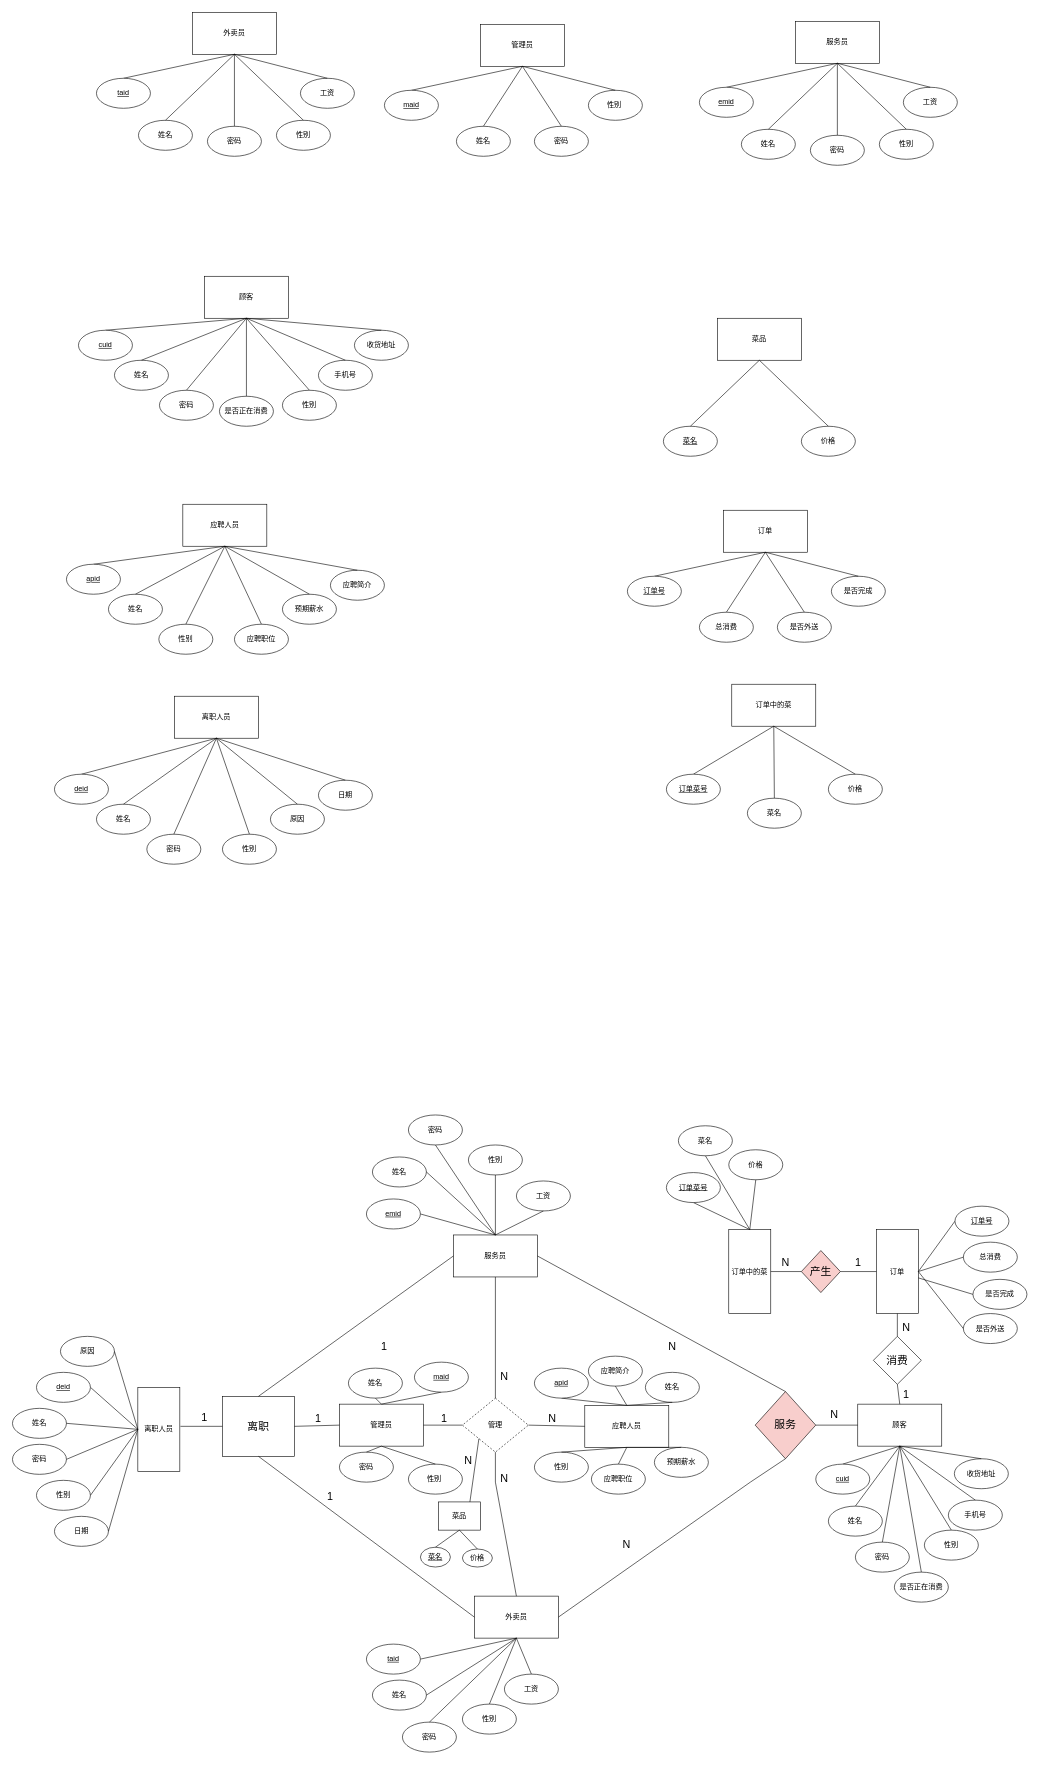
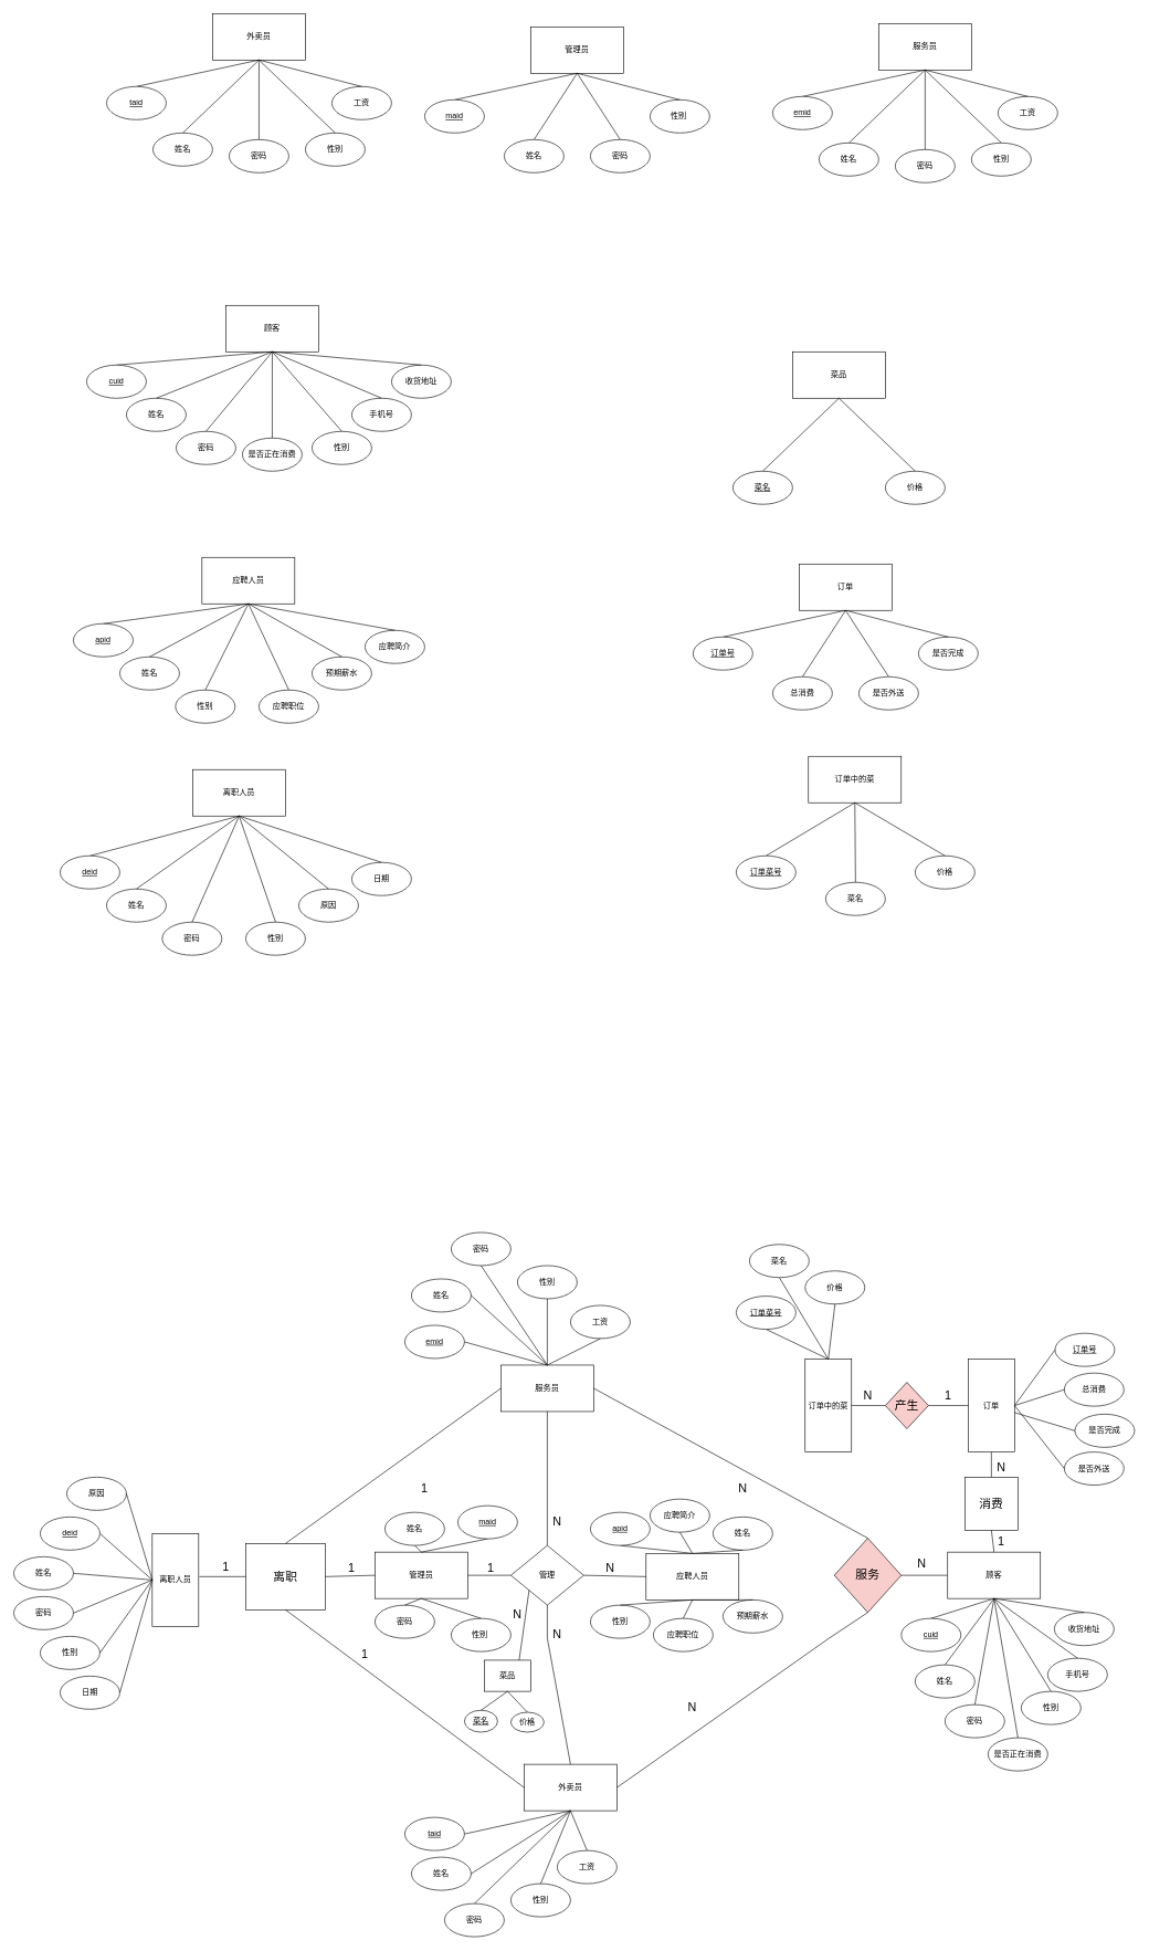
- <mxCell id="200" value="消费" style="rhombus;whiteSpace=wrap;html=1;fontSize=18;" vertex="1" parent="1"><mxGeometry x="1455" y="2227" width="80" height="80" as="geometry" /></mxCell>
+ <mxCell id="200" value="消费" style="whiteSpace=wrap;html=1;fontSize=18;rounded=0;" vertex="1" parent="1"><mxGeometry x="1455" y="2227" width="80" height="80" as="geometry" /></mxCell>
- <mxCell id="141" value="管理" style="rhombus;whiteSpace=wrap;html=1;dashed=1;" vertex="1" parent="1"><mxGeometry x="770" y="2330" width="110" height="90" as="geometry" /></mxCell>
+ <mxCell id="141" value="管理" style="rhombus;whiteSpace=wrap;html=1;" vertex="1" parent="1"><mxGeometry x="770" y="2330" width="110" height="90" as="geometry" /></mxCell>
